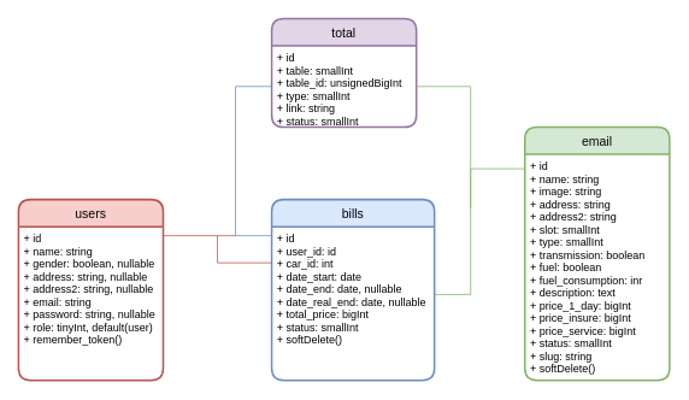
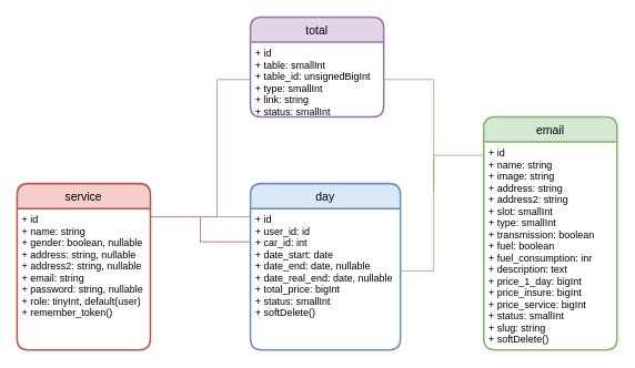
- <mxCell id="2" value="users" style="swimlane;childLayout=stackLayout;horizontal=1;startSize=30;horizontalStack=0;rounded=1;fontSize=14;fontStyle=0;strokeWidth=2;resizeParent=0;resizeLast=1;shadow=0;dashed=0;align=center;gradientDirection=north;fillColor=#f8cecc;strokeColor=#b85450;" parent="1" vertex="1"><mxGeometry x="20" y="220" width="160" height="200" as="geometry" /></mxCell>
+ <mxCell id="2" value="service" style="swimlane;childLayout=stackLayout;horizontal=1;startSize=30;horizontalStack=0;rounded=1;fontSize=14;fontStyle=0;strokeWidth=2;resizeParent=0;resizeLast=1;shadow=0;dashed=0;align=center;gradientDirection=north;fillColor=#f8cecc;strokeColor=#b85450;" parent="1" vertex="1"><mxGeometry x="20" y="220" width="160" height="200" as="geometry" /></mxCell>
- <mxCell id="4" value="bills" style="swimlane;childLayout=stackLayout;horizontal=1;startSize=30;horizontalStack=0;rounded=1;fontSize=14;fontStyle=0;strokeWidth=2;resizeParent=0;resizeLast=1;shadow=0;dashed=0;align=center;gradientDirection=north;fillColor=#dae8fc;strokeColor=#6c8ebf;" parent="1" vertex="1"><mxGeometry x="300" y="220" width="180" height="200" as="geometry" /></mxCell>
+ <mxCell id="4" value="day" style="swimlane;childLayout=stackLayout;horizontal=1;startSize=30;horizontalStack=0;rounded=1;fontSize=14;fontStyle=0;strokeWidth=2;resizeParent=0;resizeLast=1;shadow=0;dashed=0;align=center;gradientDirection=north;fillColor=#dae8fc;strokeColor=#6c8ebf;" parent="1" vertex="1"><mxGeometry x="300" y="220" width="180" height="200" as="geometry" /></mxCell>
